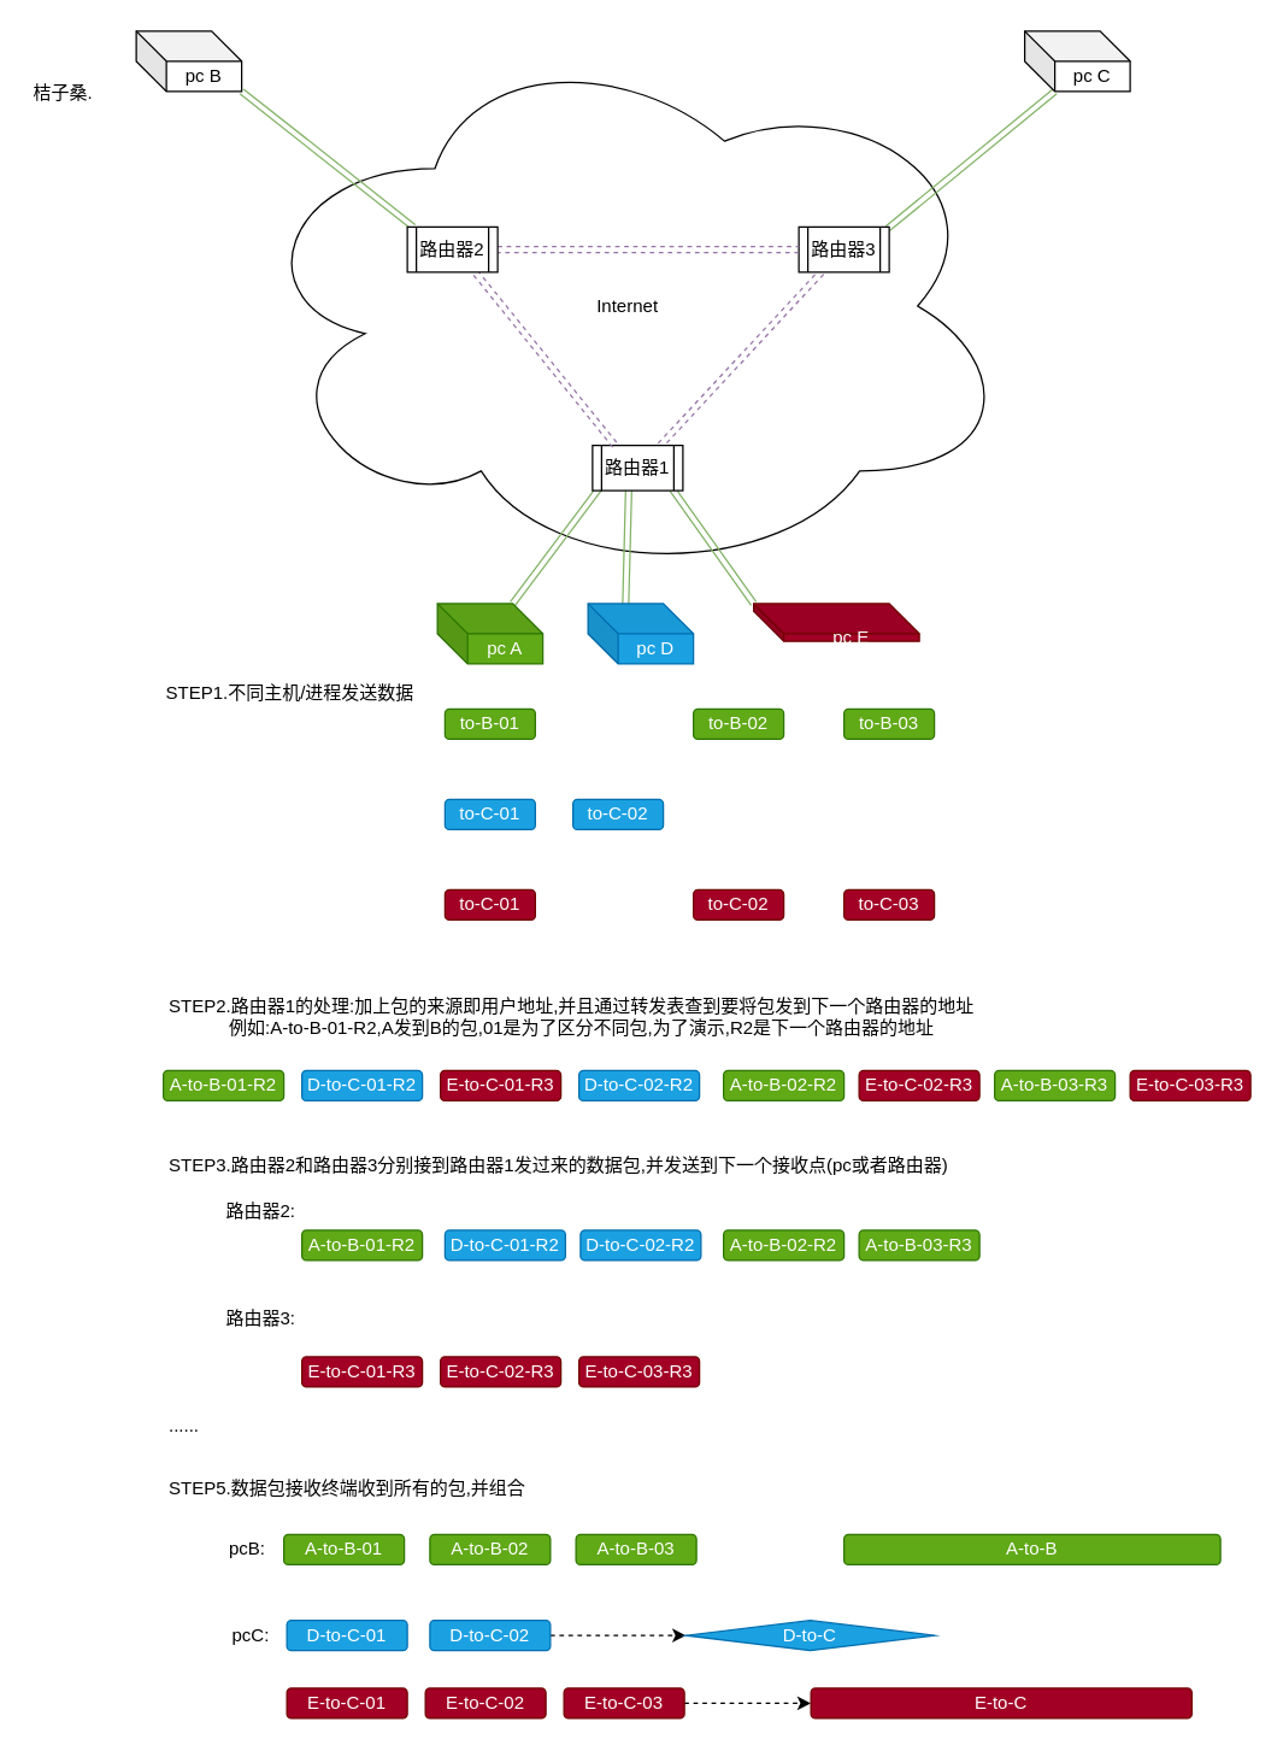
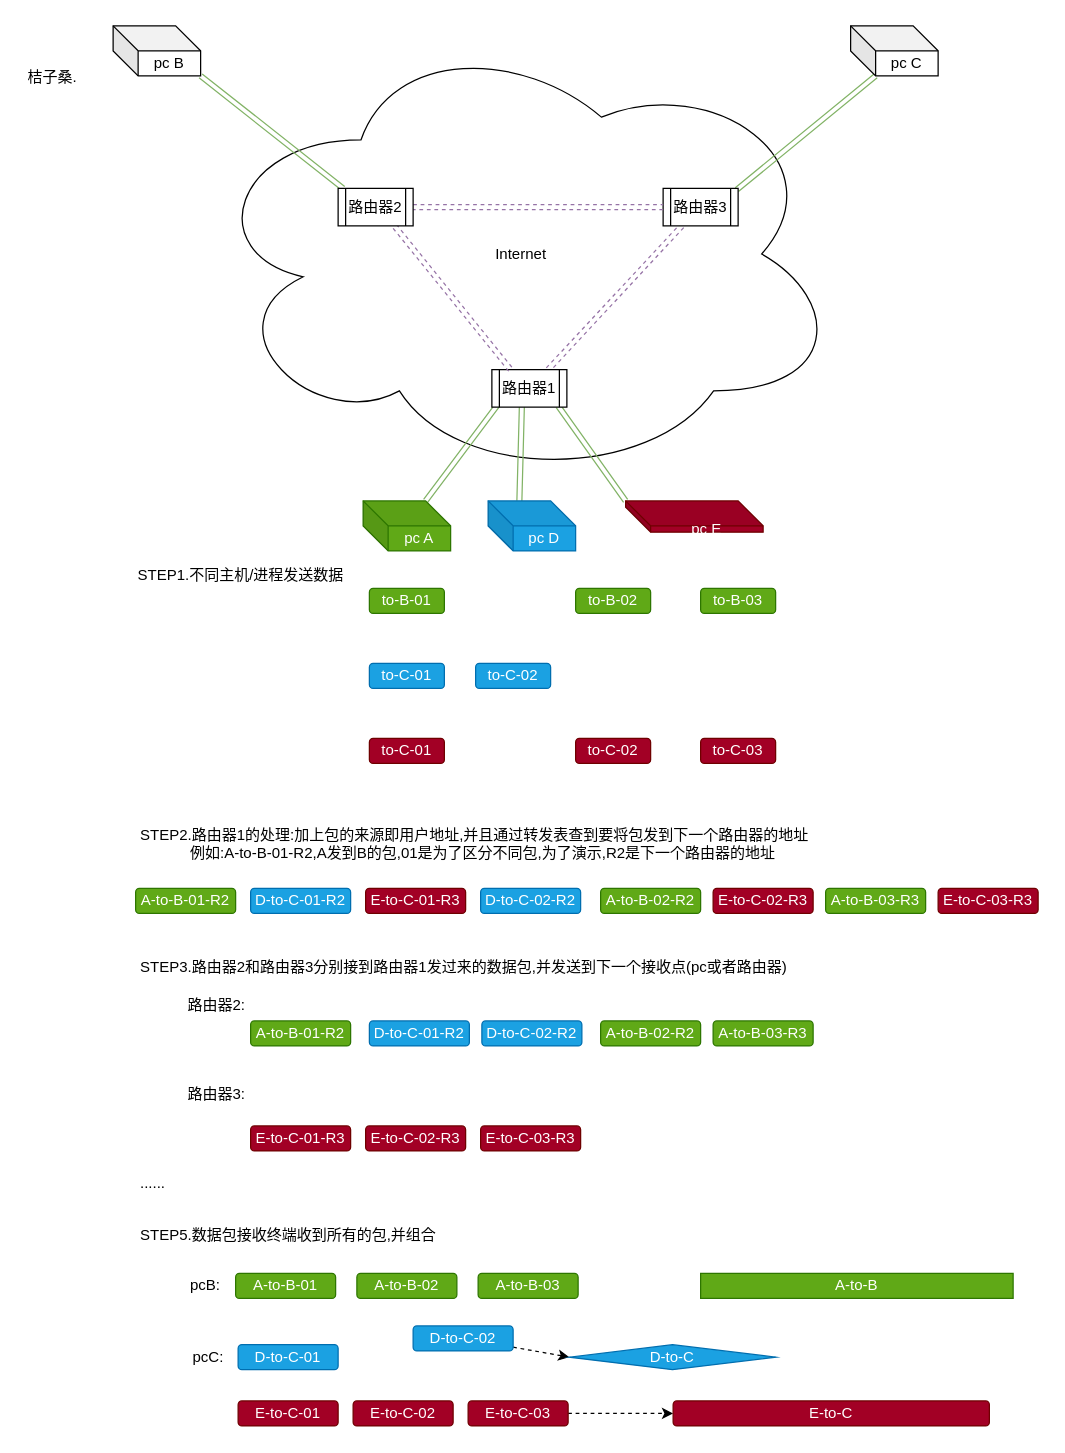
- <mxCell id="62" value="A-to-B" style="rounded=1;whiteSpace=wrap;html=1;fillColor=#60a917;strokeColor=#2D7600;fontColor=#ffffff;" vertex="1" parent="1"><mxGeometry x="560" y="1018" width="250" height="20" as="geometry" /></mxCell>
+ <mxCell id="62" value="A-to-B" style="whiteSpace=wrap;html=1;fillColor=#60a917;strokeColor=#2D7600;fontColor=#ffffff;rounded=0;" vertex="1" parent="1"><mxGeometry x="560" y="1018" width="250" height="20" as="geometry" /></mxCell>
- <mxCell id="57" value="D-to-C-02" style="rounded=1;whiteSpace=wrap;html=1;fillColor=#1ba1e2;strokeColor=#006EAF;fontColor=#ffffff;" vertex="1" parent="1"><mxGeometry x="285" y="1075" width="80" height="20" as="geometry" /></mxCell>
+ <mxCell id="57" value="D-to-C-02" style="rounded=1;whiteSpace=wrap;html=1;fillColor=#1ba1e2;strokeColor=#006EAF;fontColor=#ffffff;" vertex="1" parent="1"><mxGeometry x="330" y="1060" width="80" height="20" as="geometry" /></mxCell>
